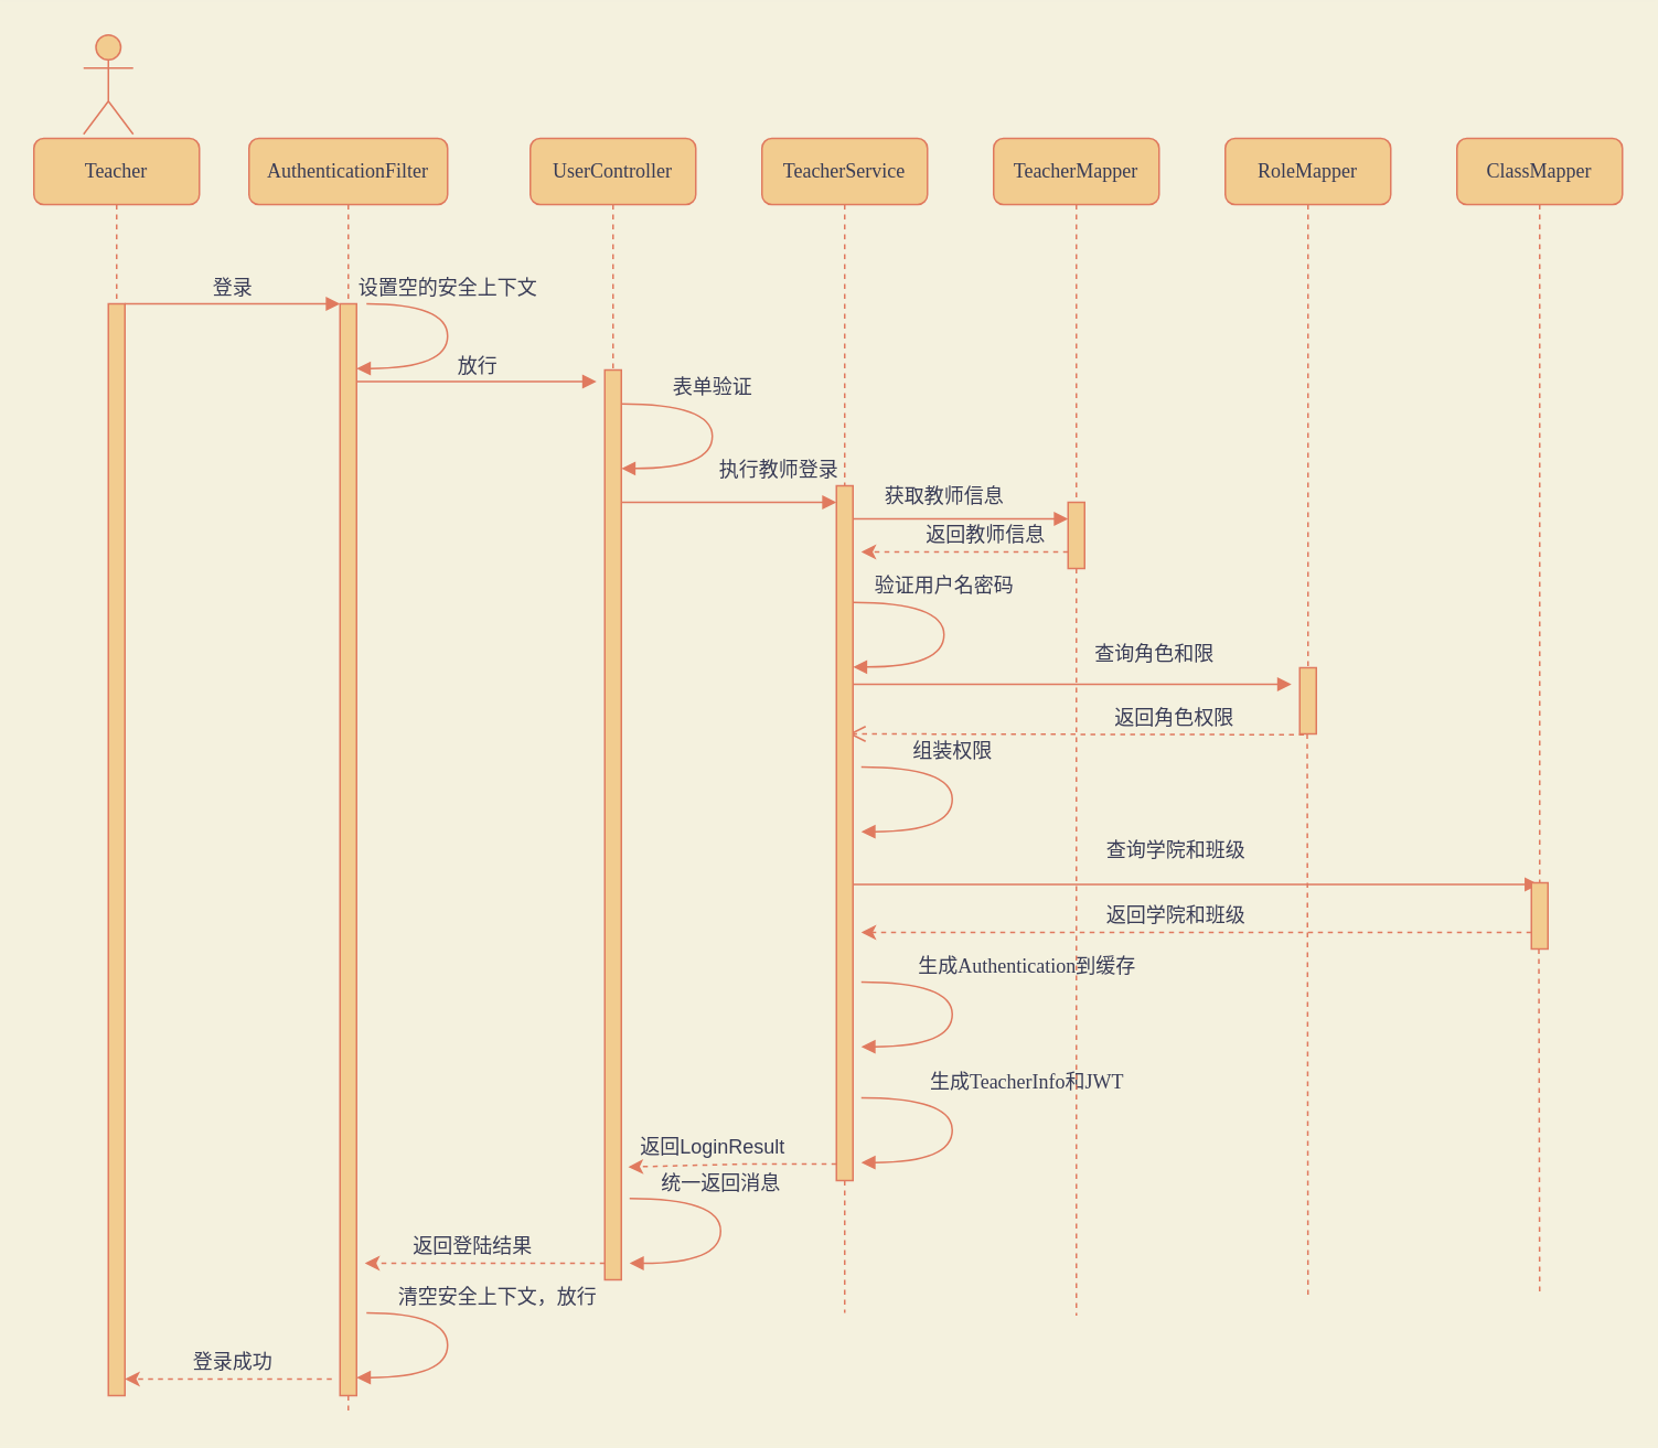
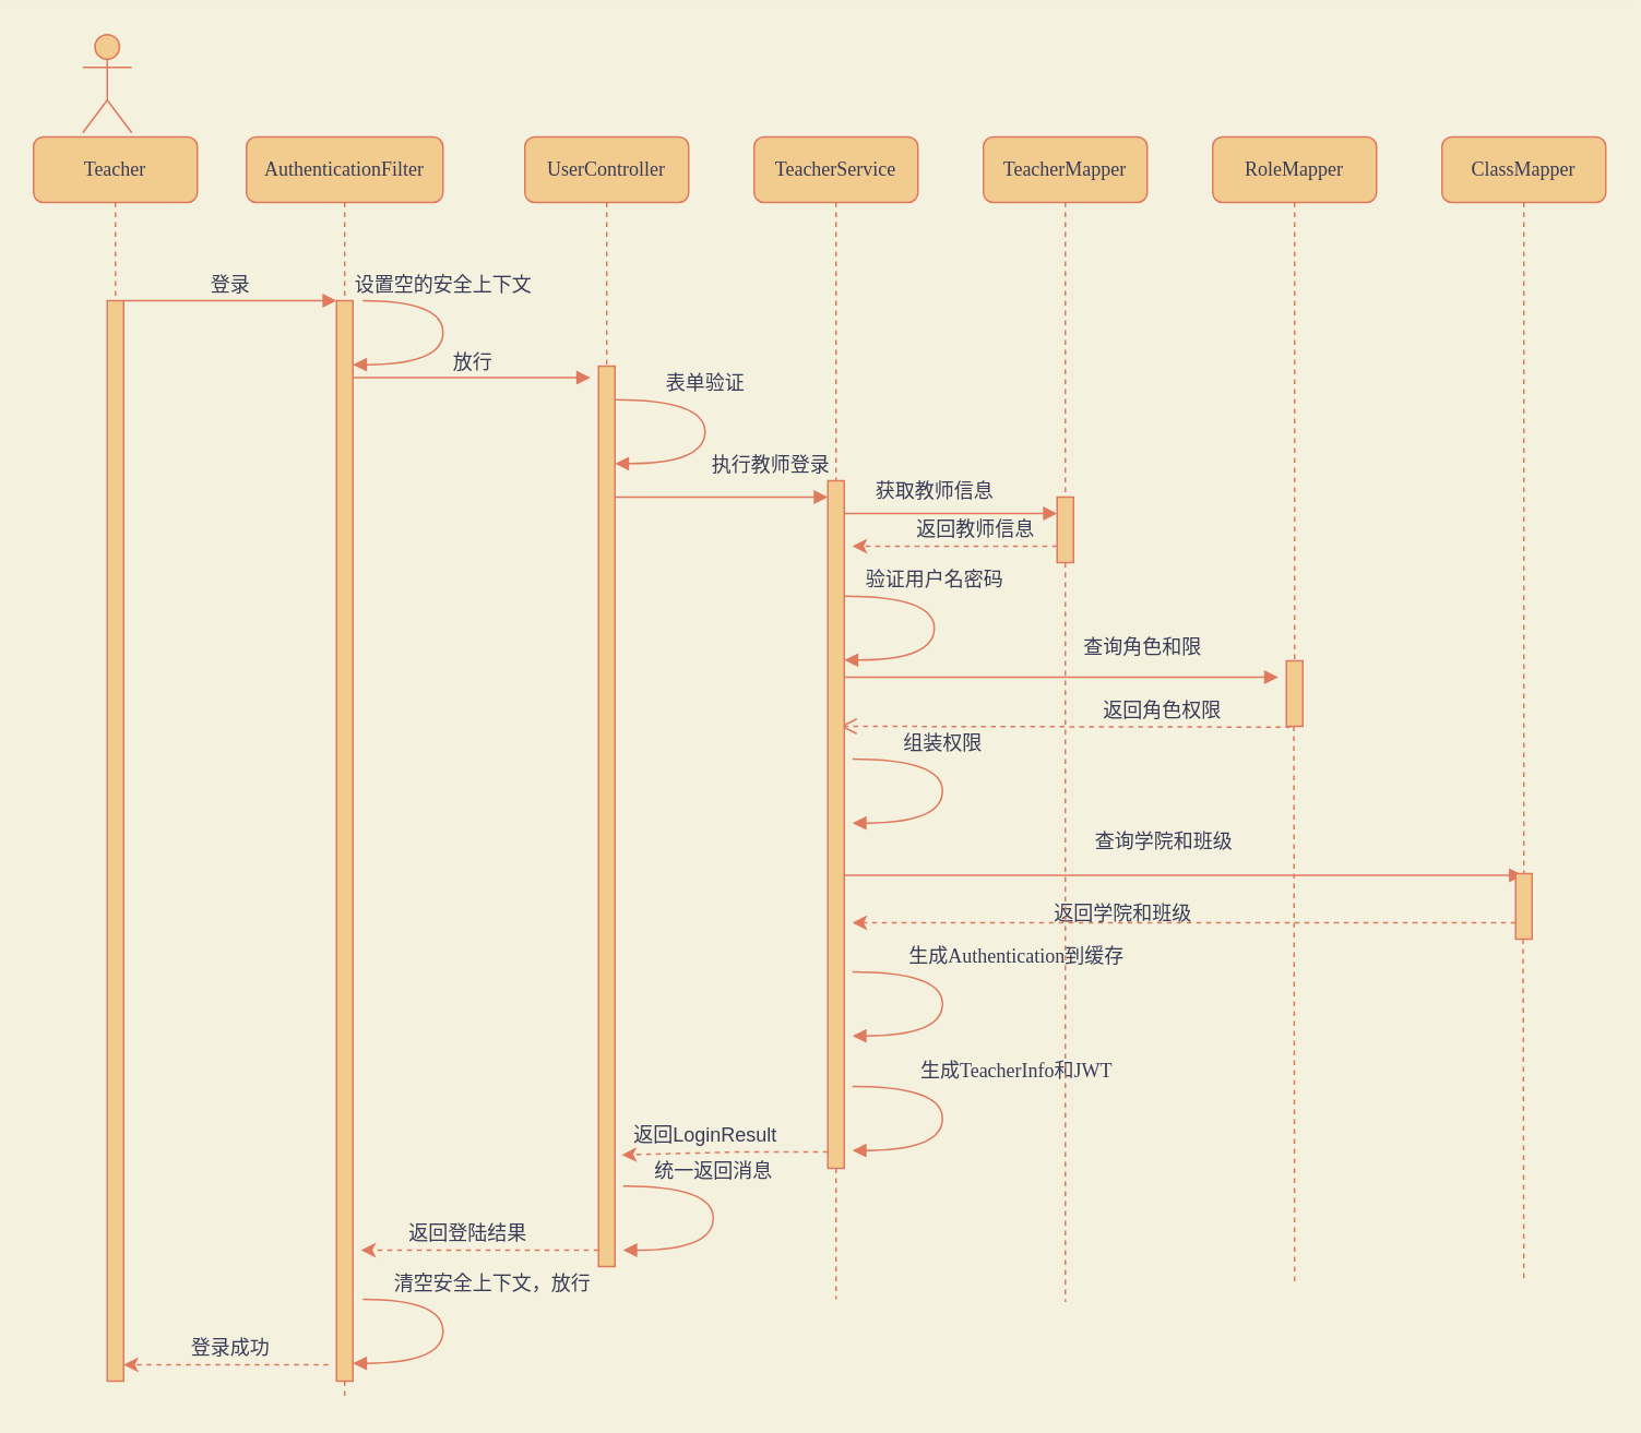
- <mxCell id="37" value="返回学院和班级" style="text;html=1;align=center;verticalAlign=middle;resizable=0;points=[];autosize=1;strokeColor=none;fillColor=none;fontColor=#393C56;" vertex="1" parent="1"><mxGeometry x="660" y="543" width="100" height="20" as="geometry" /></mxCell>
+ <mxCell id="37" value="返回学院和班级" style="text;html=1;align=center;verticalAlign=middle;resizable=0;points=[];autosize=1;strokeColor=none;fillColor=none;fontColor=#393C56;" vertex="1" parent="1"><mxGeometry x="635" y="548" width="100" height="20" as="geometry" /></mxCell>
